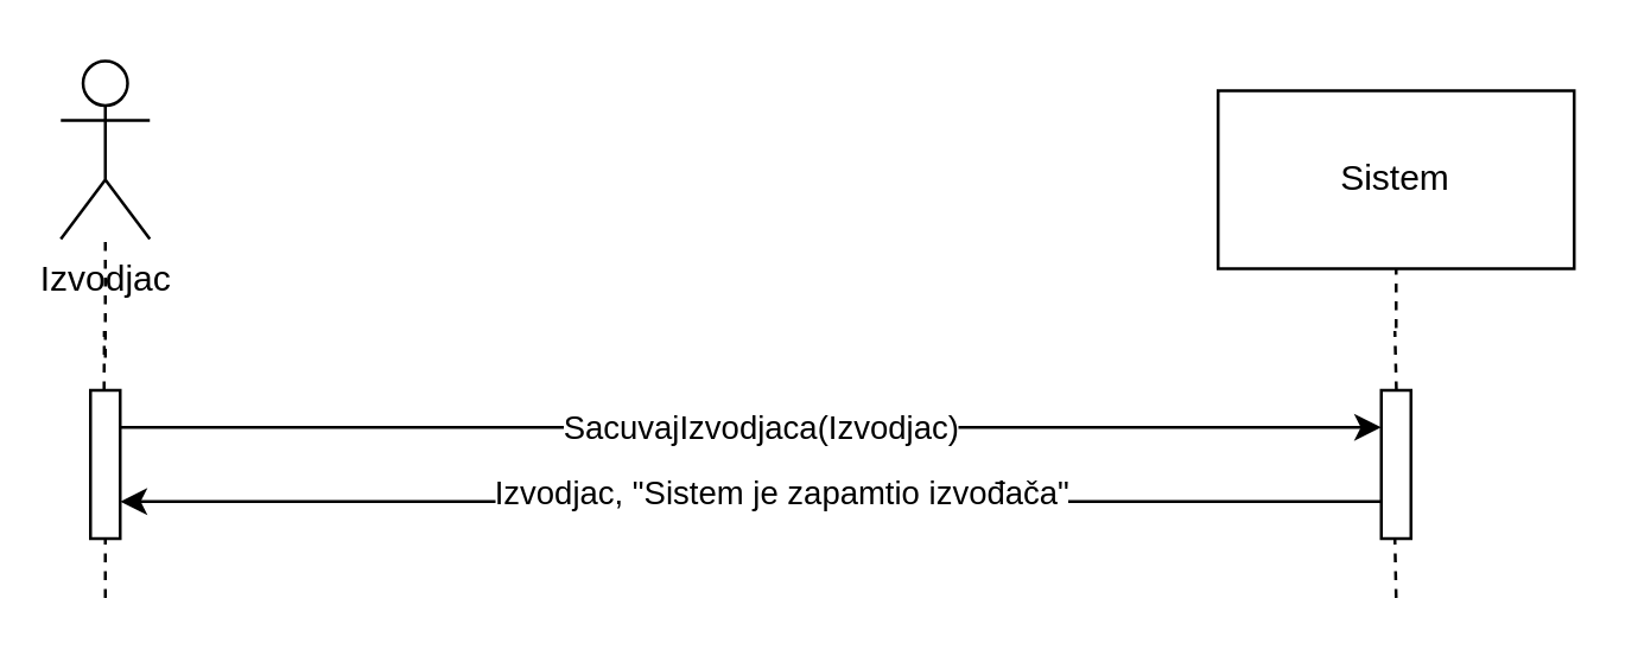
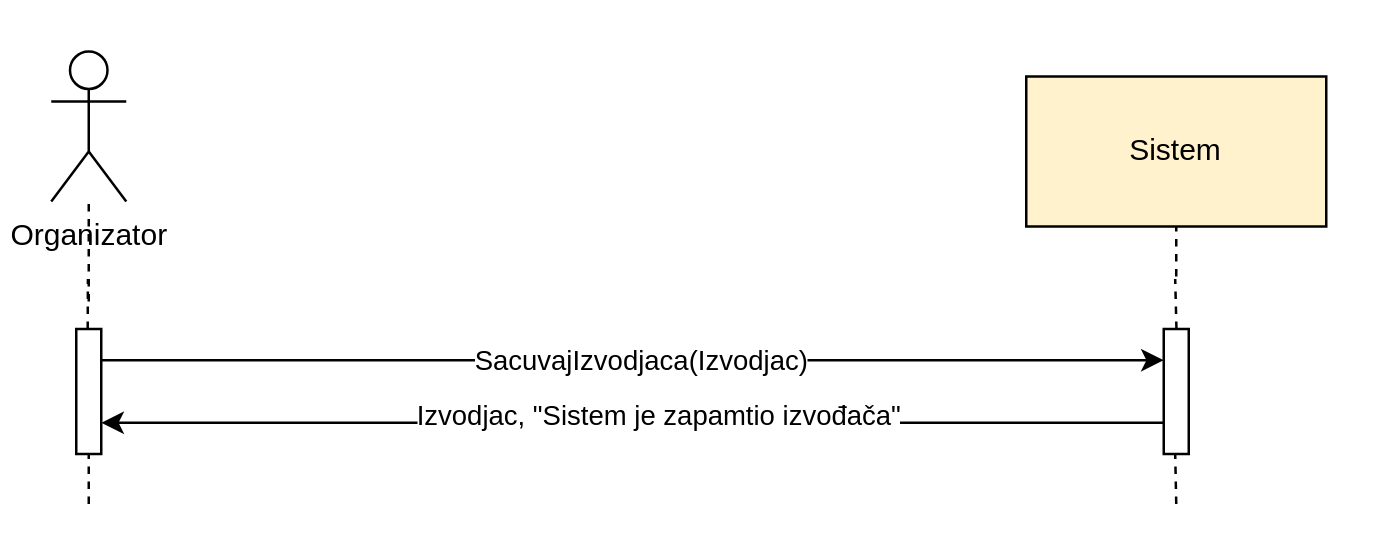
- <mxCell id="15" value="Sistem" style="rounded=0;whiteSpace=wrap;html=1;" parent="1" vertex="1"><mxGeometry x="410" y="30" width="120" height="60" as="geometry" /></mxCell>
+ <mxCell id="15" value="Sistem" style="rounded=0;whiteSpace=wrap;html=1;fillColor=#fff2cc;" parent="1" vertex="1"><mxGeometry x="410" y="30" width="120" height="60" as="geometry" /></mxCell>
- <mxCell id="3" value="Izvodjac" style="shape=umlActor;verticalLabelPosition=bottom;verticalAlign=top;html=1;outlineConnect=0;" parent="1" vertex="1"><mxGeometry x="20" y="20" width="30" height="60" as="geometry" /></mxCell>
+ <mxCell id="3" value="Organizator" style="shape=umlActor;verticalLabelPosition=bottom;verticalAlign=top;html=1;outlineConnect=0;" parent="1" vertex="1"><mxGeometry x="20" y="20" width="30" height="60" as="geometry" /></mxCell>
